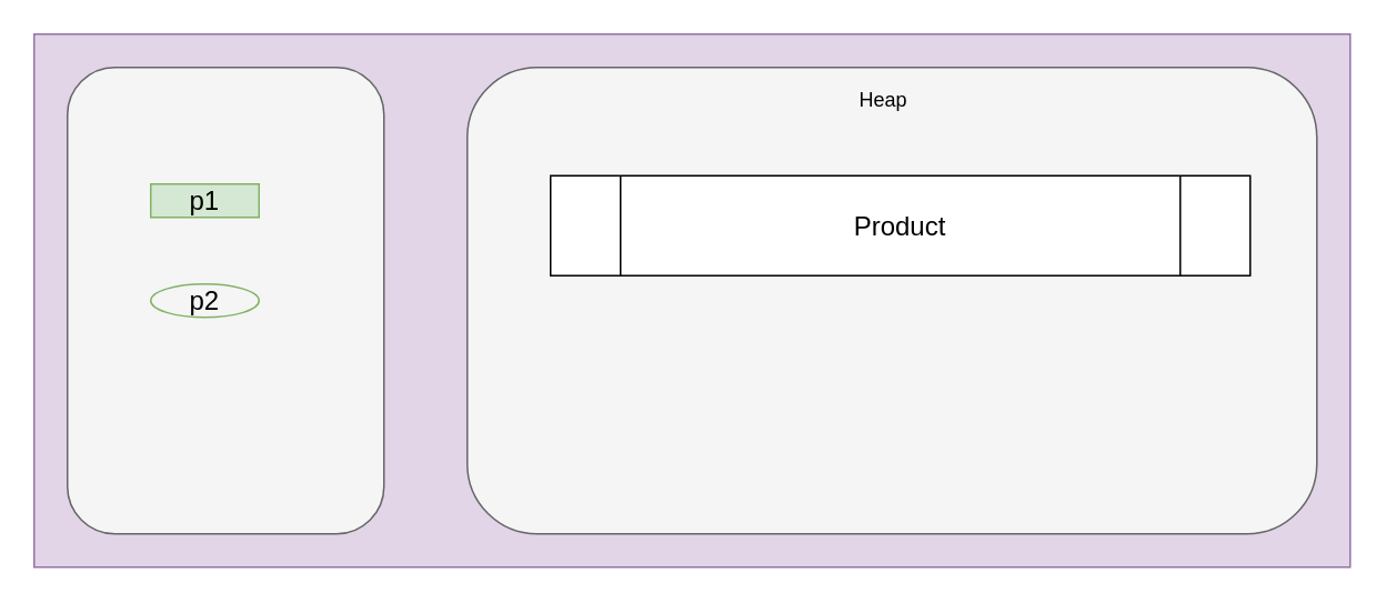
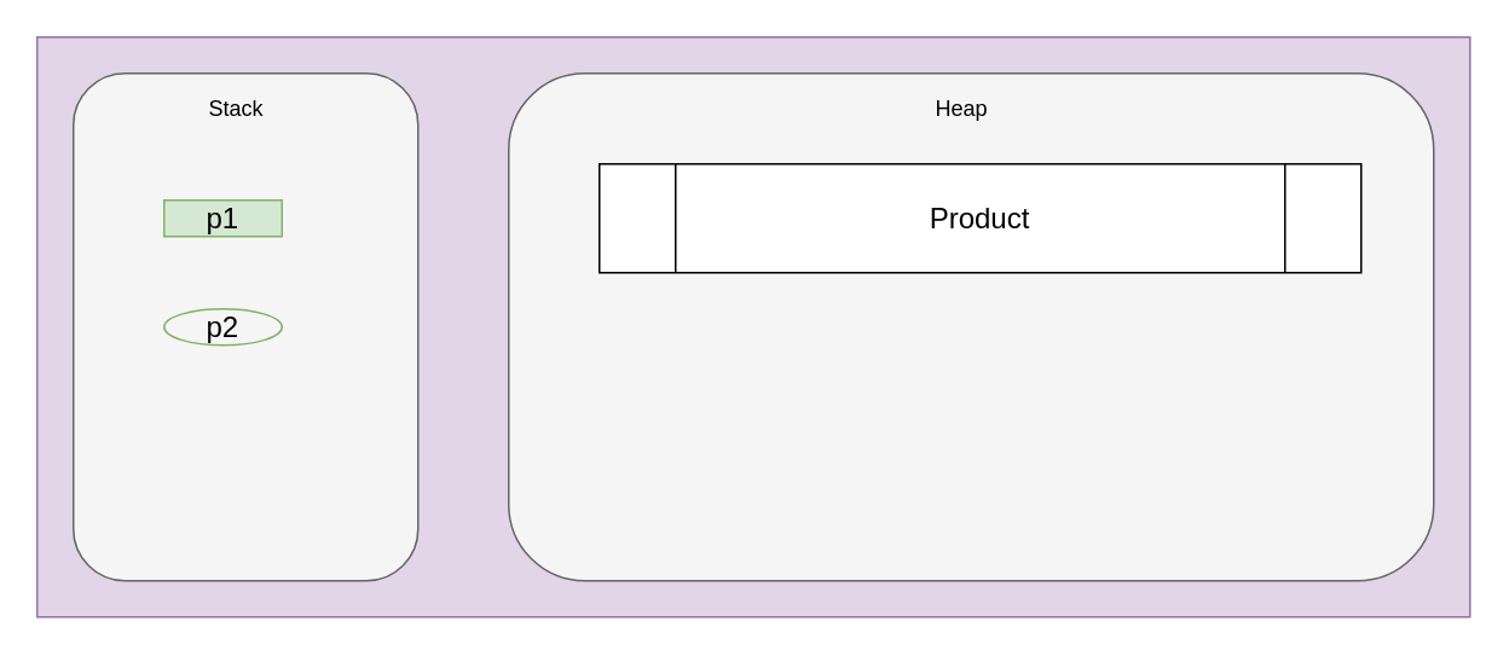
+ <mxCell id="5" value="Stack" style="text;html=1;strokeColor=none;fillColor=none;align=center;verticalAlign=middle;whiteSpace=wrap;rounded=0;" parent="1" vertex="1"><mxGeometry x="110" y="50" width="40" height="20" as="geometry" /></mxCell>
- <mxCell id="7" value="Product&lt;br&gt;" style="shape=process;whiteSpace=wrap;html=1;backgroundOutline=1;fontSize=16;" parent="1" vertex="1"><mxGeometry x="330" y="105" width="420" height="60" as="geometry" /></mxCell>
+ <mxCell id="7" value="Product&lt;br&gt;" style="shape=process;whiteSpace=wrap;html=1;backgroundOutline=1;fontSize=16;" parent="1" vertex="1"><mxGeometry x="330" y="90" width="420" height="60" as="geometry" /></mxCell>
